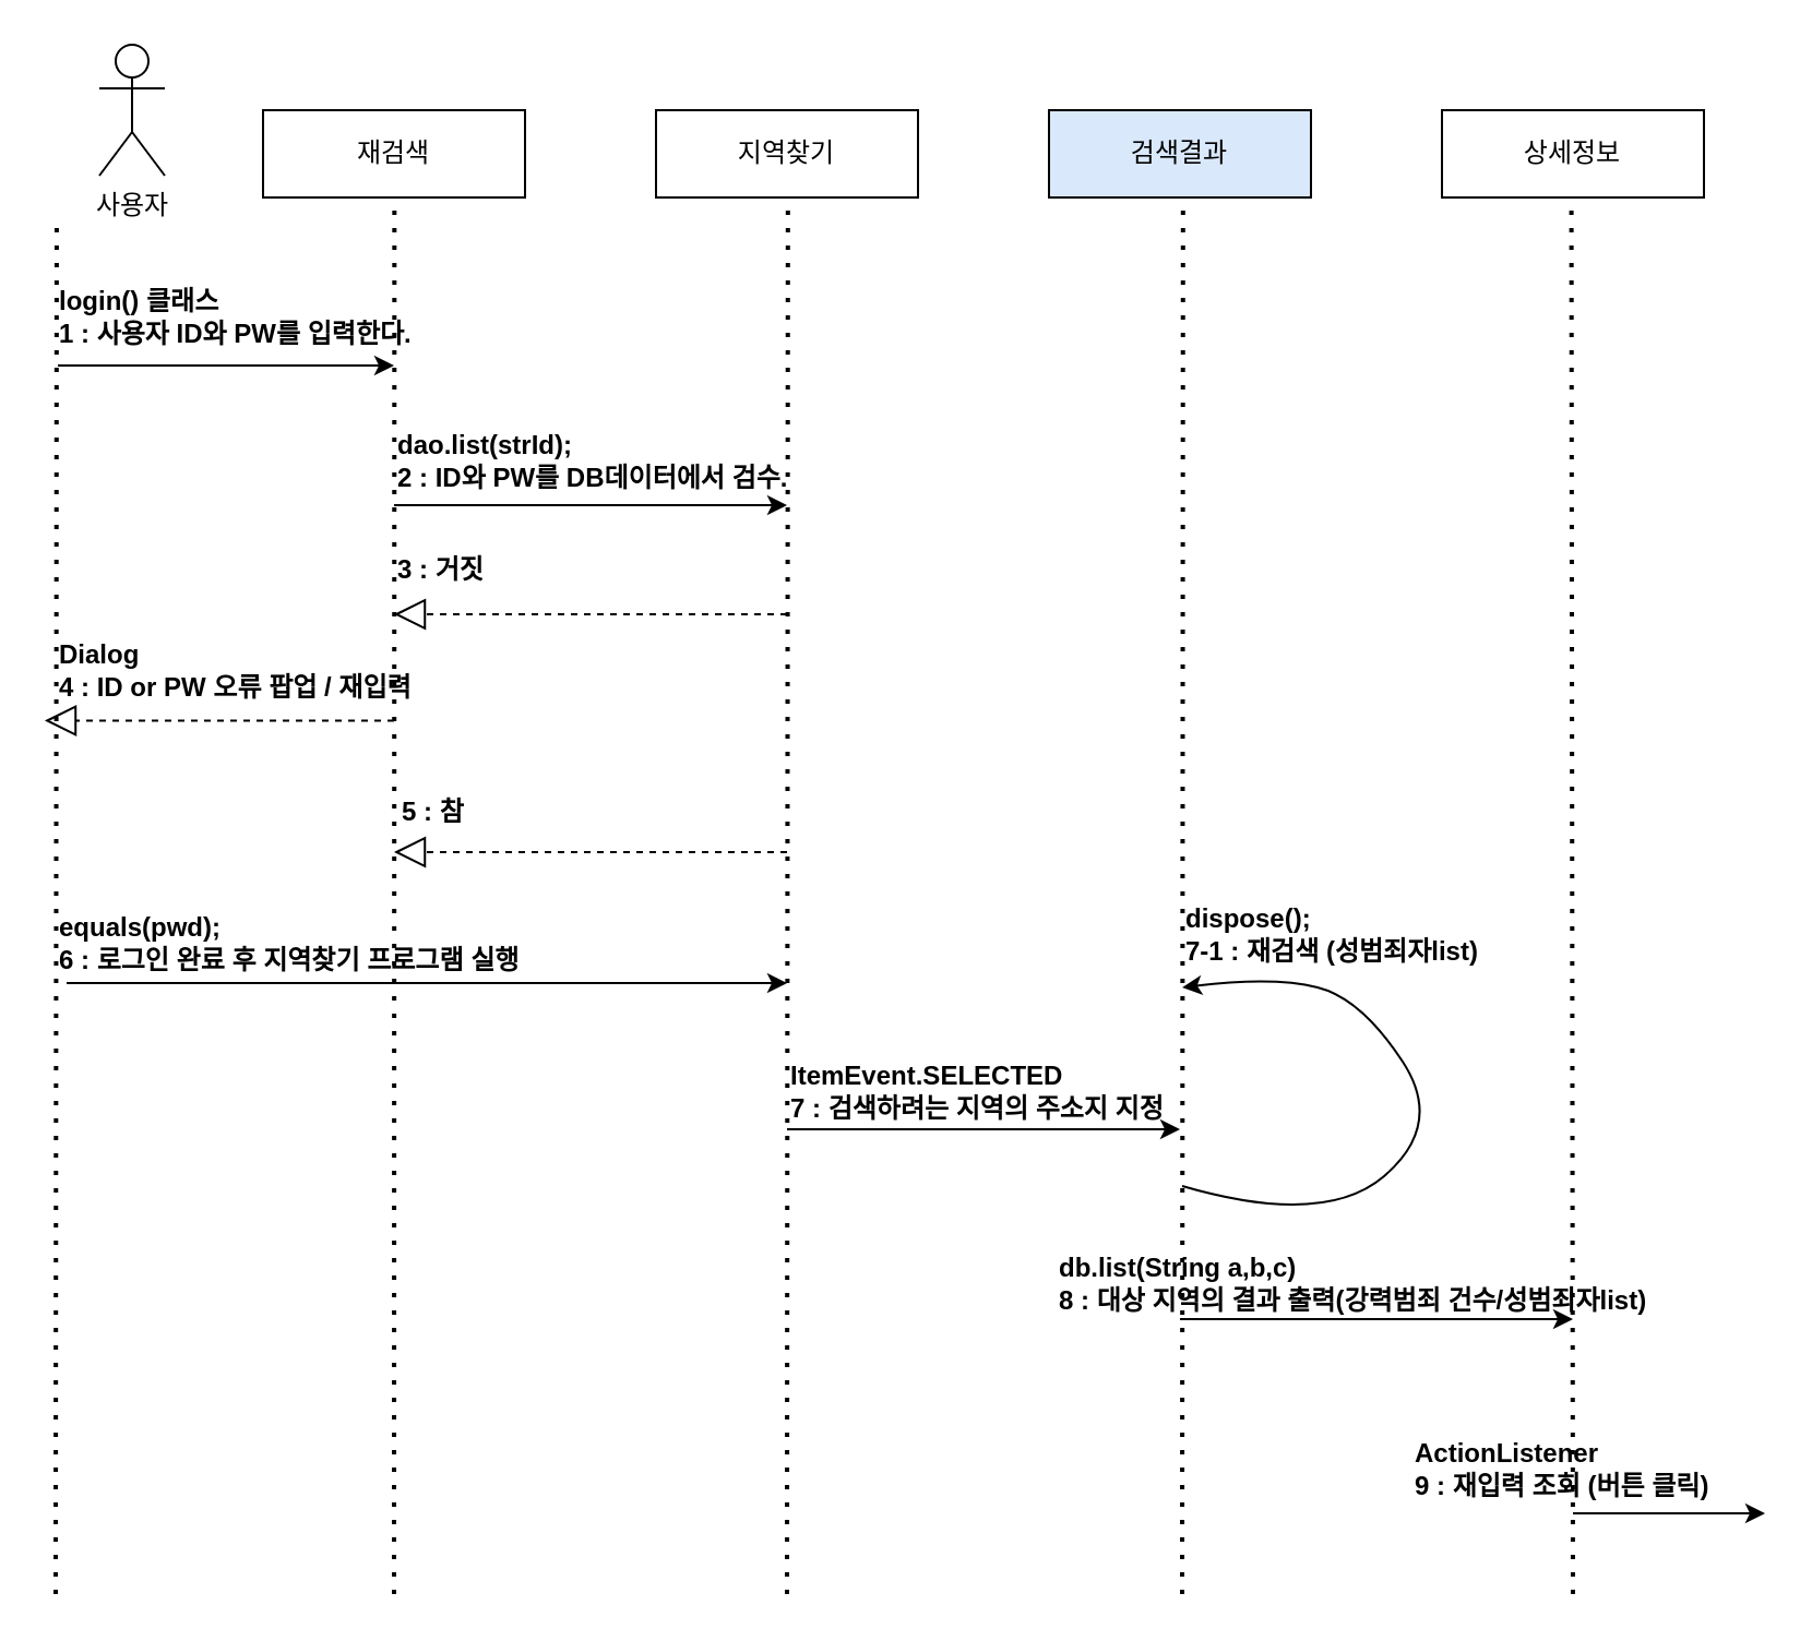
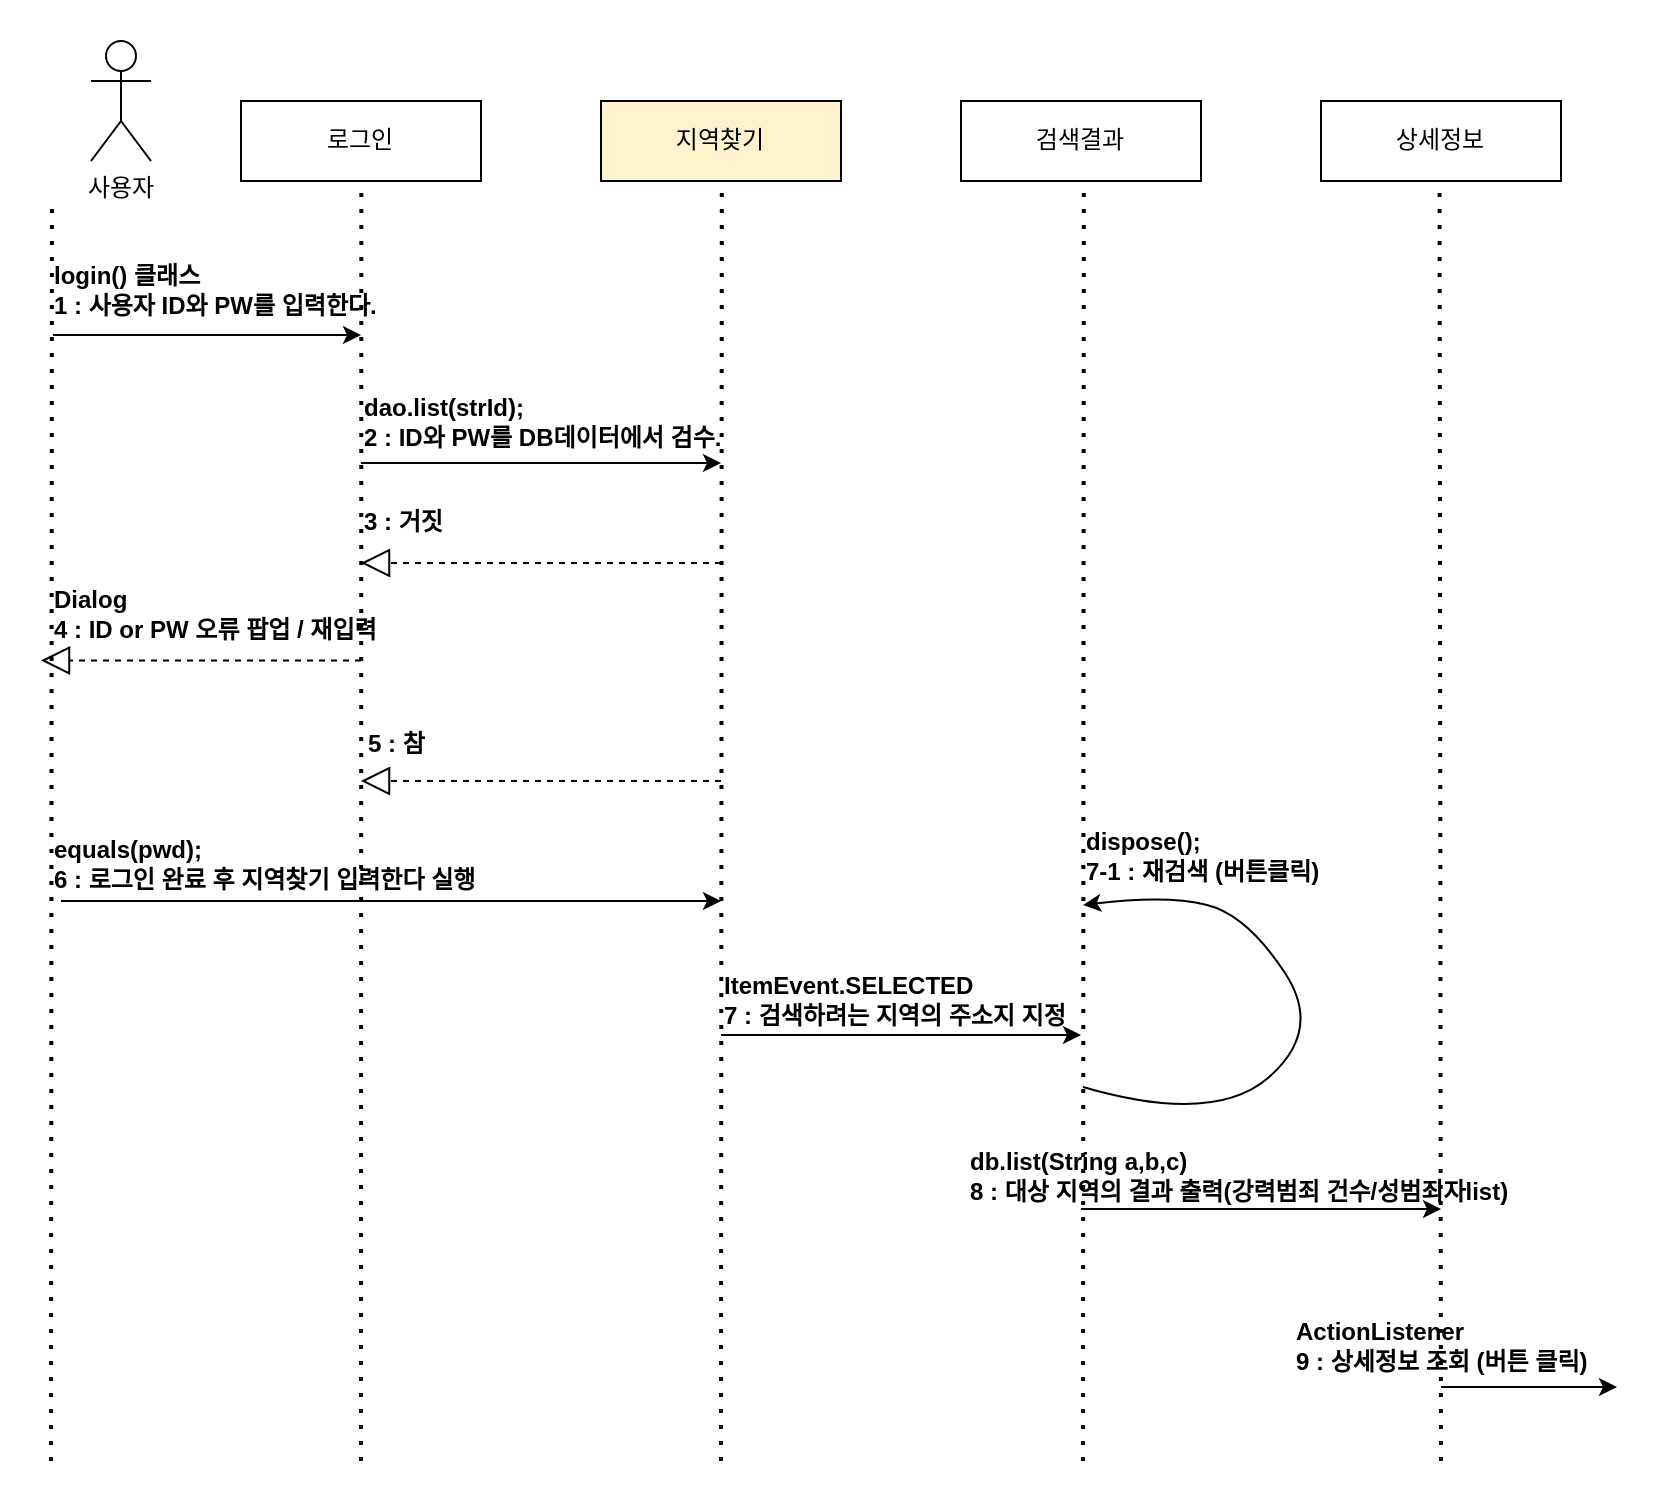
- <mxCell id="3" value="재검색" style="rounded=0;whiteSpace=wrap;html=1;" parent="1" vertex="1"><mxGeometry x="120" y="50" width="120" height="40" as="geometry" /></mxCell>
+ <mxCell id="3" value="로그인" style="rounded=0;whiteSpace=wrap;html=1;" parent="1" vertex="1"><mxGeometry x="120" y="50" width="120" height="40" as="geometry" /></mxCell>
- <mxCell id="4" value="지역찾기" style="rounded=0;whiteSpace=wrap;html=1;" parent="1" vertex="1"><mxGeometry x="300" y="50" width="120" height="40" as="geometry" /></mxCell>
+ <mxCell id="4" value="지역찾기" style="rounded=0;whiteSpace=wrap;html=1;fillColor=#fff2cc;" parent="1" vertex="1"><mxGeometry x="300" y="50" width="120" height="40" as="geometry" /></mxCell>
- <mxCell id="5" value="검색결과" style="rounded=0;whiteSpace=wrap;html=1;fillColor=#dae8fc;" parent="1" vertex="1"><mxGeometry x="480" y="50" width="120" height="40" as="geometry" /></mxCell>
+ <mxCell id="5" value="검색결과" style="rounded=0;whiteSpace=wrap;html=1;" parent="1" vertex="1"><mxGeometry x="480" y="50" width="120" height="40" as="geometry" /></mxCell>
- <mxCell id="31" value="&lt;b&gt;dispose();&lt;br&gt;7-1 : 재검색 (성범죄자list)&lt;/b&gt;" style="text;html=1;strokeColor=none;fillColor=none;align=left;verticalAlign=middle;whiteSpace=wrap;rounded=0;" parent="1" vertex="1"><mxGeometry x="541" y="407" width="177" height="41" as="geometry" /></mxCell>
+ <mxCell id="31" value="&lt;b&gt;dispose();&lt;br&gt;7-1 : 재검색 (버튼클릭)&lt;/b&gt;" style="text;html=1;strokeColor=none;fillColor=none;align=left;verticalAlign=middle;whiteSpace=wrap;rounded=0;" parent="1" vertex="1"><mxGeometry x="541" y="407" width="177" height="41" as="geometry" /></mxCell>
- <mxCell id="24" value="&lt;b&gt;equals(pwd);&lt;br&gt;6 : 로그인 완료 후 지역찾기 프로그램 실행&lt;/b&gt;" style="text;html=1;strokeColor=none;fillColor=none;align=left;verticalAlign=middle;whiteSpace=wrap;rounded=0;" parent="1" vertex="1"><mxGeometry x="25" y="411" width="335" height="41" as="geometry" /></mxCell>
+ <mxCell id="24" value="&lt;b&gt;equals(pwd);&lt;br&gt;6 : 로그인 완료 후 지역찾기 입력한다 실행&lt;/b&gt;" style="text;html=1;strokeColor=none;fillColor=none;align=left;verticalAlign=middle;whiteSpace=wrap;rounded=0;" parent="1" vertex="1"><mxGeometry x="25" y="411" width="335" height="41" as="geometry" /></mxCell>
- <mxCell id="29" value="&lt;b&gt;ActionListener&lt;br&gt;9 : 재입력 조회 (버튼 클릭)&lt;/b&gt;" style="text;html=1;strokeColor=none;fillColor=none;align=left;verticalAlign=middle;whiteSpace=wrap;rounded=0;" parent="1" vertex="1"><mxGeometry x="646" y="652" width="161" height="41" as="geometry" /></mxCell>
+ <mxCell id="29" value="&lt;b&gt;ActionListener&lt;br&gt;9 : 상세정보 조회 (버튼 클릭)&lt;/b&gt;" style="text;html=1;strokeColor=none;fillColor=none;align=left;verticalAlign=middle;whiteSpace=wrap;rounded=0;" parent="1" vertex="1"><mxGeometry x="646" y="652" width="161" height="41" as="geometry" /></mxCell>
